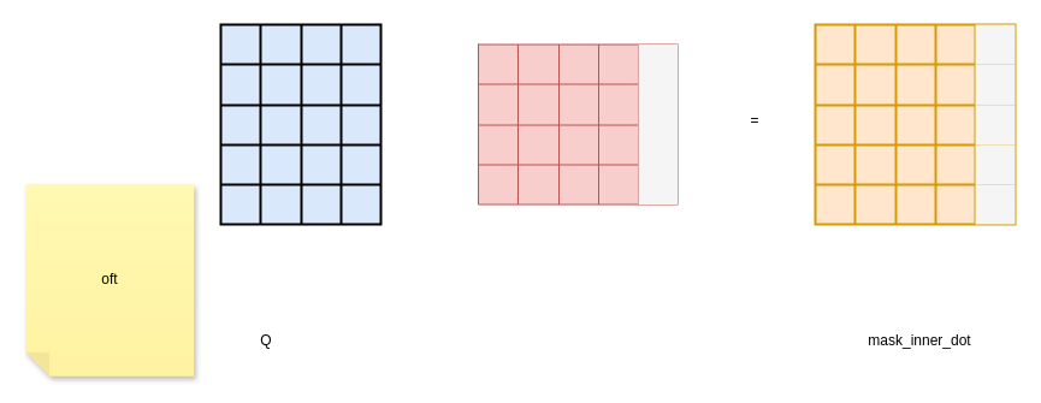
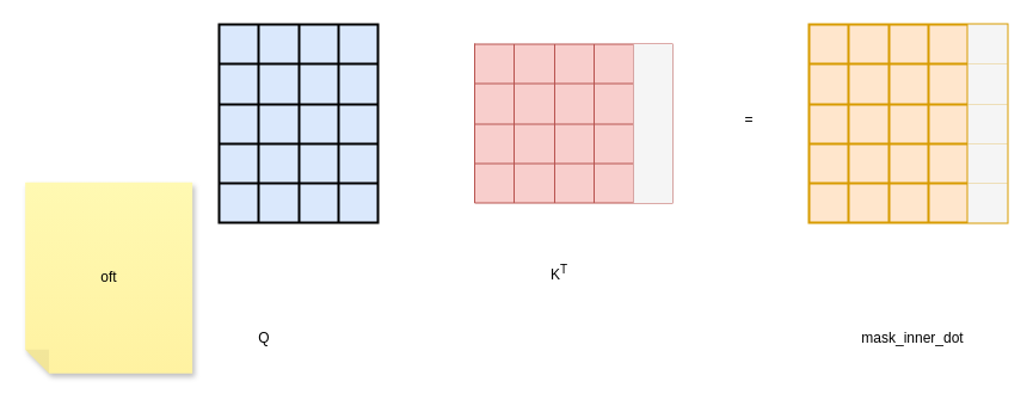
+ <mxCell id="86" value="K&lt;sup&gt;T&lt;/sup&gt;" style="text;html=1;align=center;verticalAlign=middle;whiteSpace=wrap;rounded=0;" vertex="1" parent="1"><mxGeometry x="438" y="213" width="60" height="30" as="geometry" /></mxCell>
